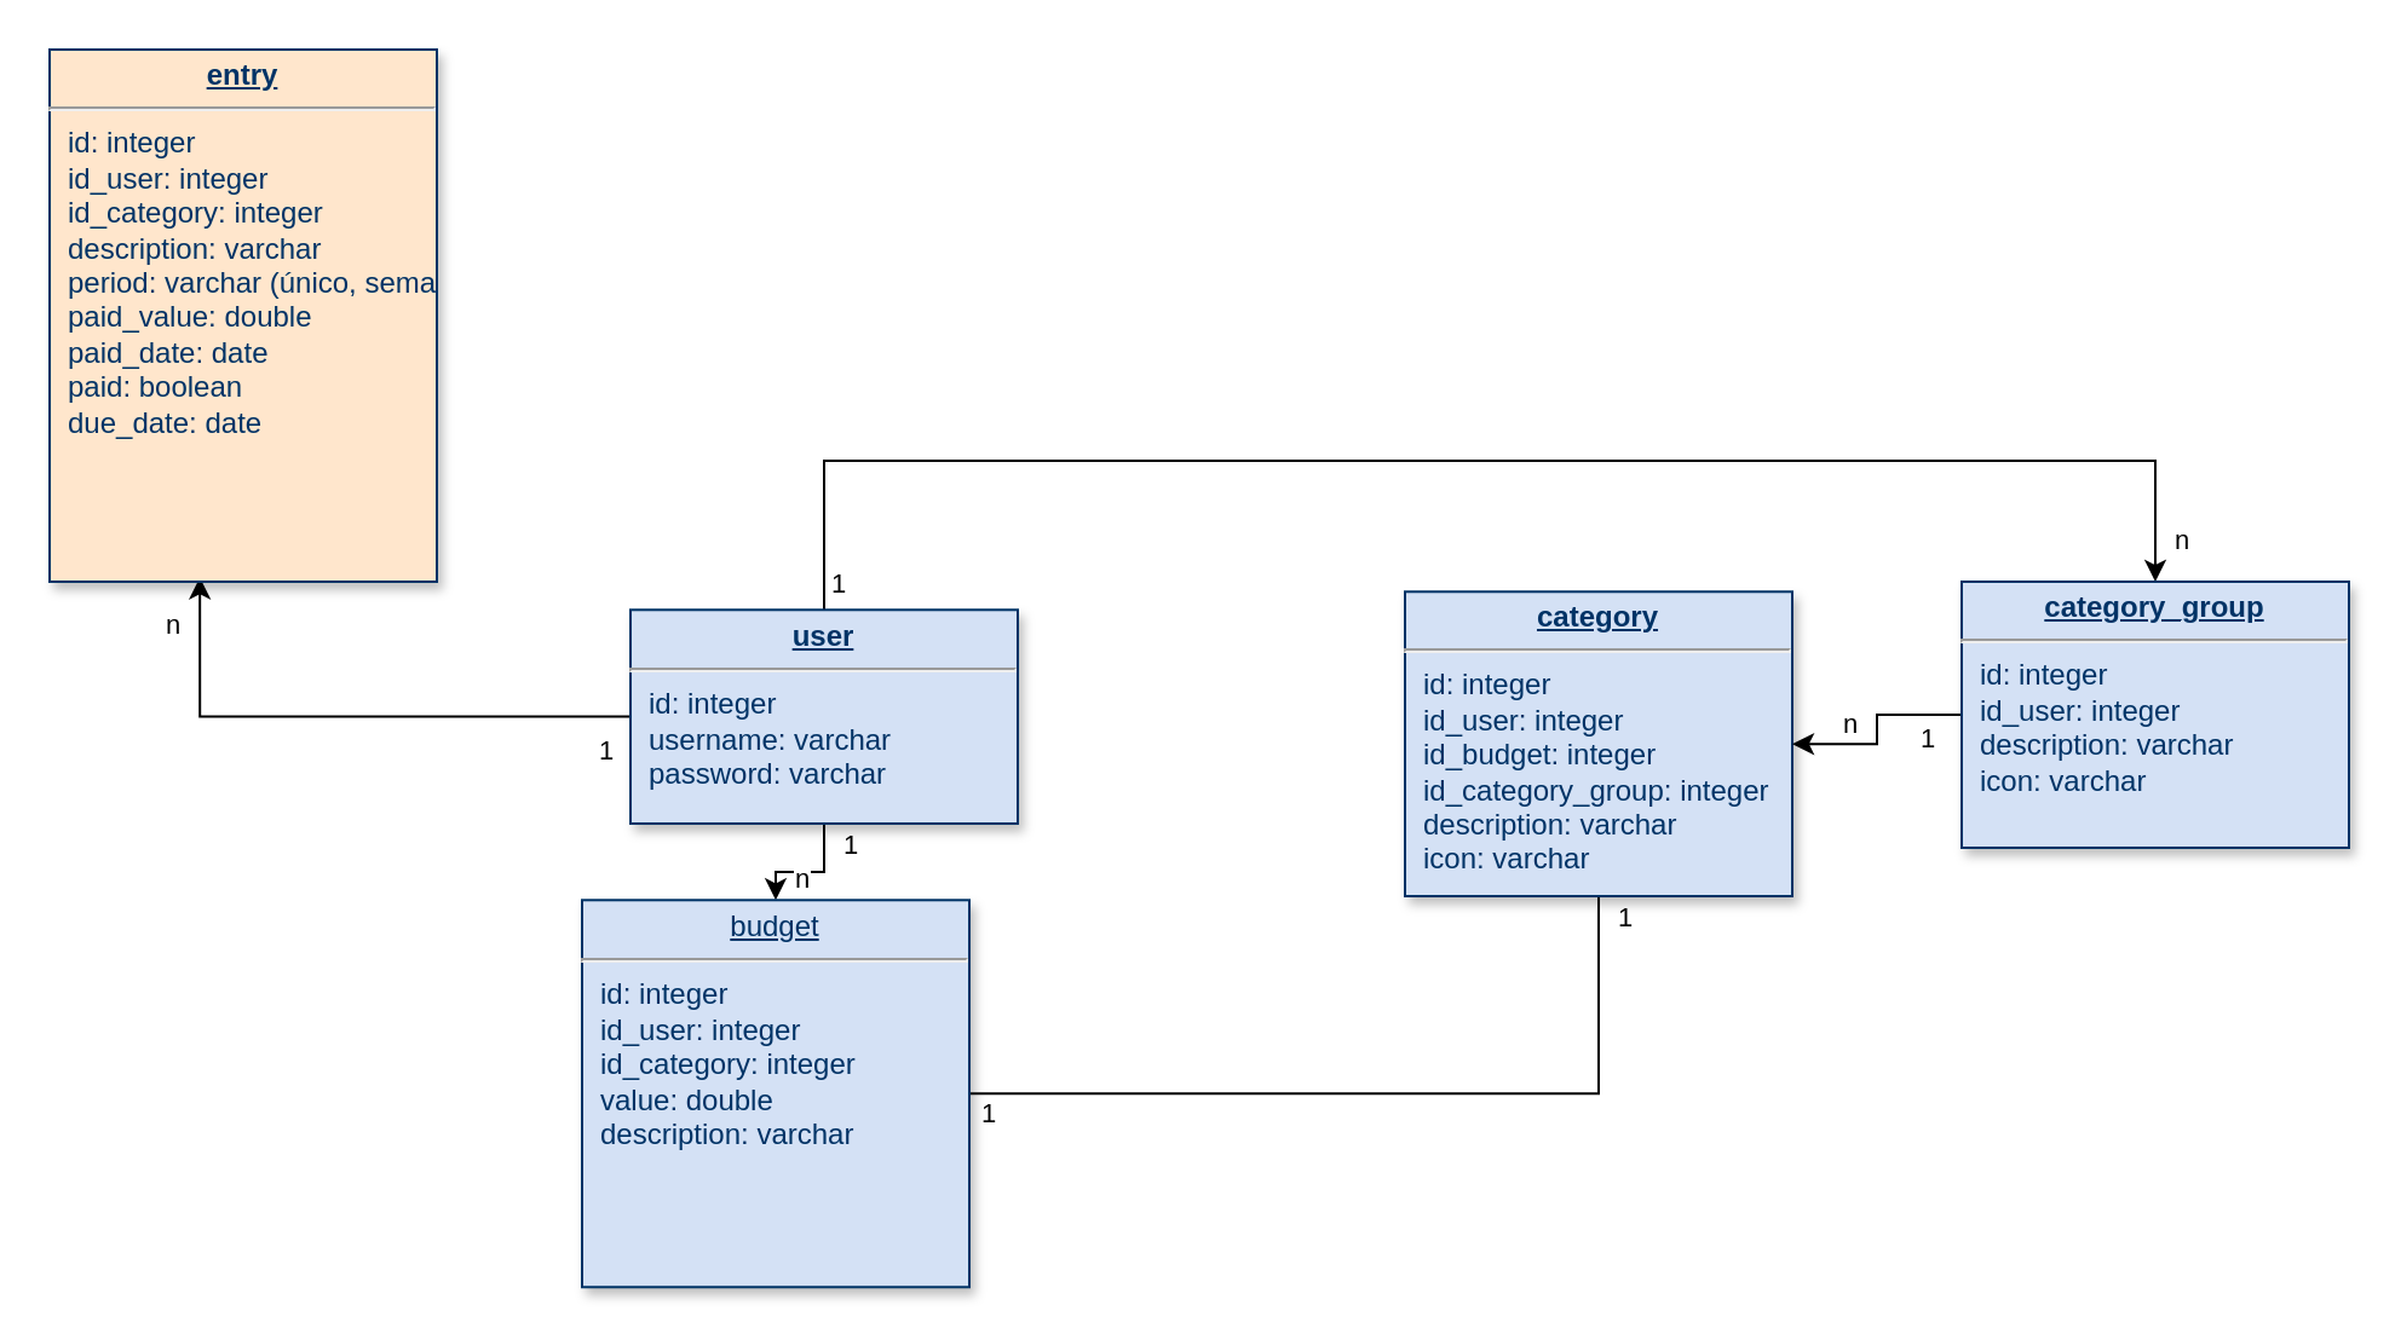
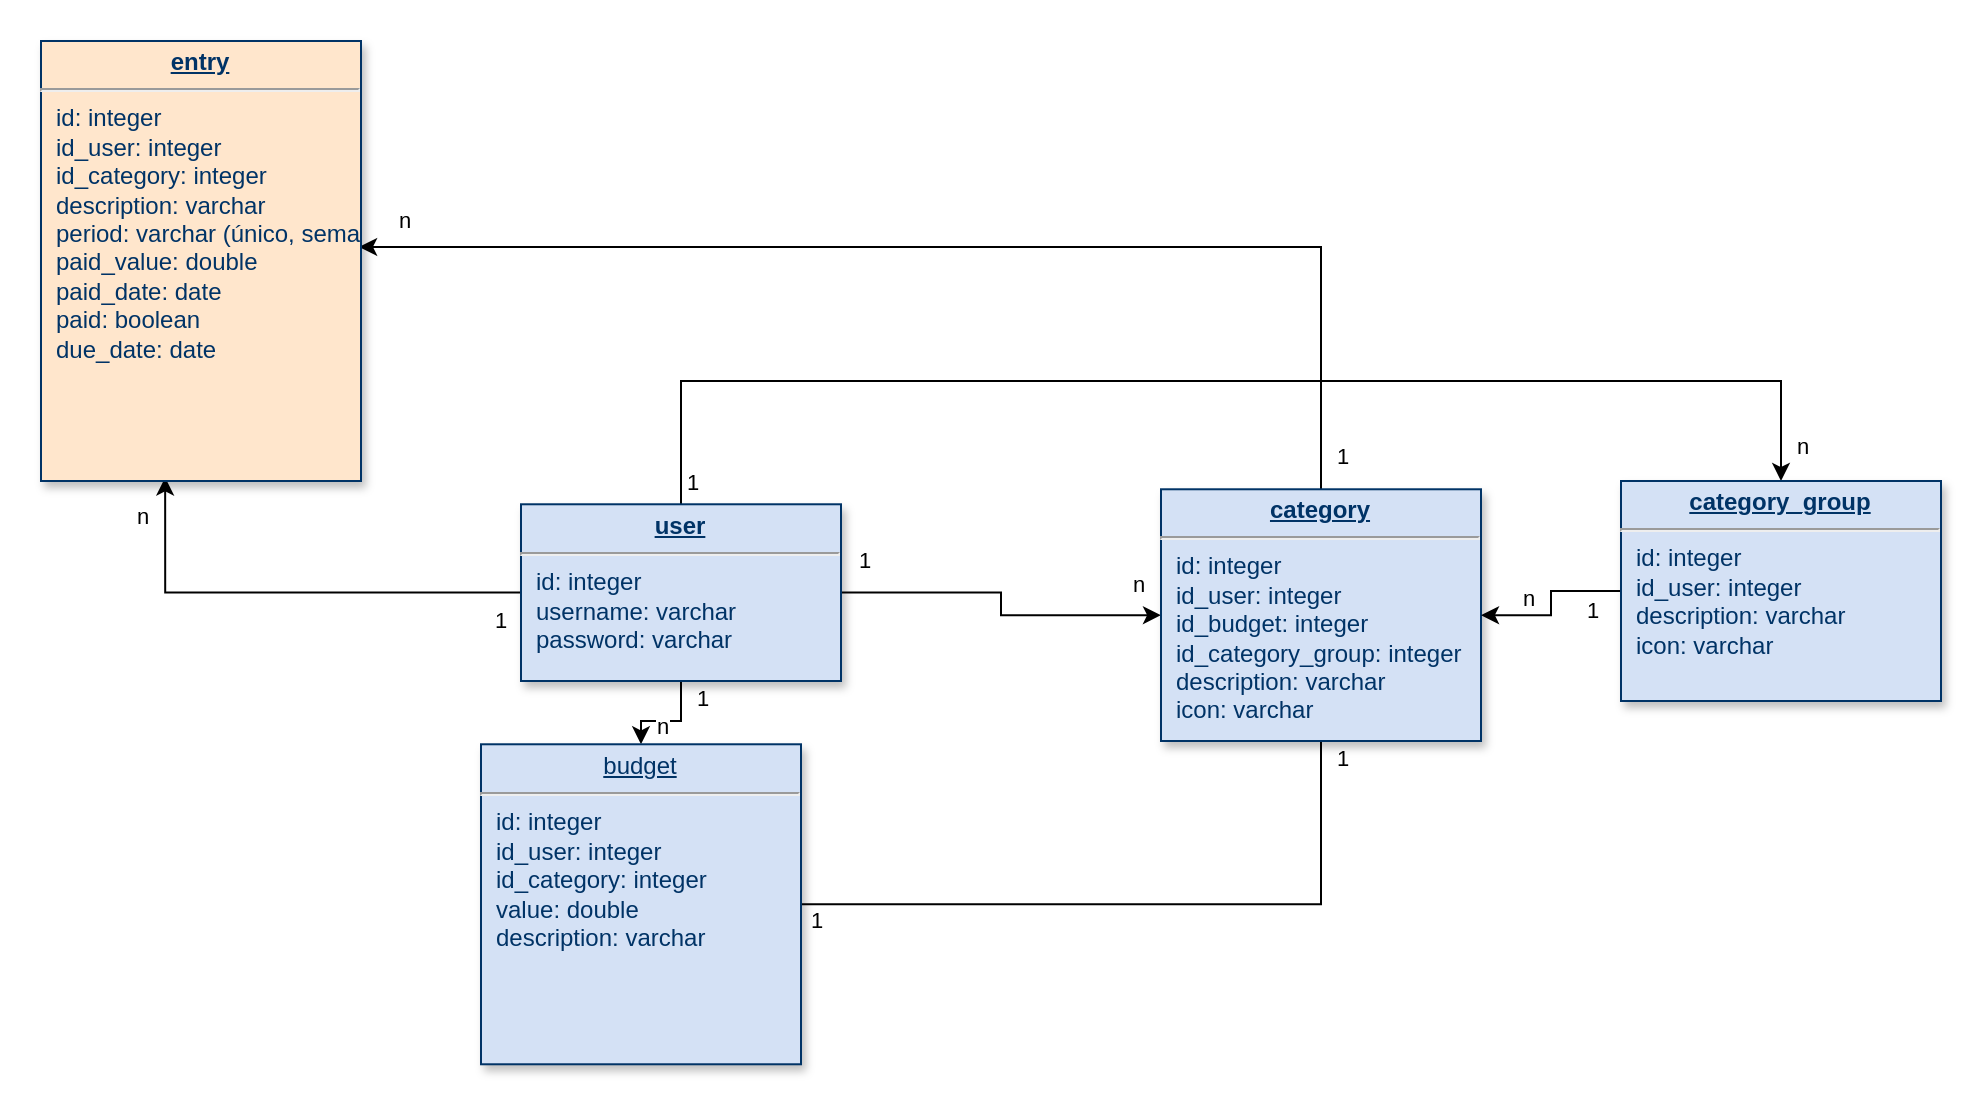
+ <mxCell id="19" style="edgeStyle=orthogonalEdgeStyle;rounded=0;orthogonalLoop=1;jettySize=auto;html=1;entryX=0.994;entryY=0.468;entryDx=0;entryDy=0;entryPerimeter=0;" edge="1" parent="1" source="22" target="23"><mxGeometry relative="1" as="geometry"><Array as="points"><mxPoint x="660" y="123" /></Array></mxGeometry></mxCell>
+ <mxCell id="20" value="1" style="edgeLabel;html=1;align=center;verticalAlign=middle;resizable=0;points=[];" vertex="1" connectable="0" parent="19"><mxGeometry x="-0.966" relative="1" as="geometry"><mxPoint x="10" y="-7" as="offset" /></mxGeometry></mxCell>
+ <mxCell id="21" value="n" style="edgeLabel;html=1;align=center;verticalAlign=middle;resizable=0;points=[];" vertex="1" connectable="0" parent="19"><mxGeometry x="0.925" relative="1" as="geometry"><mxPoint y="-13" as="offset" /></mxGeometry></mxCell>
+ <mxCell id="5" style="edgeStyle=orthogonalEdgeStyle;rounded=0;orthogonalLoop=1;jettySize=auto;html=1;entryX=0;entryY=0.5;entryDx=0;entryDy=0;" edge="1" parent="1" source="14" target="22"><mxGeometry relative="1" as="geometry" /></mxCell>
+ <mxCell id="6" value="n" style="edgeLabel;html=1;align=center;verticalAlign=middle;resizable=0;points=[];" vertex="1" connectable="0" parent="5"><mxGeometry x="0.787" y="-1" relative="1" as="geometry"><mxPoint x="7" y="-17" as="offset" /></mxGeometry></mxCell>
+ <mxCell id="7" value="1" style="edgeLabel;html=1;align=center;verticalAlign=middle;resizable=0;points=[];" vertex="1" connectable="0" parent="5"><mxGeometry x="-0.838" relative="1" as="geometry"><mxPoint x="-3" y="-16" as="offset" /></mxGeometry></mxCell>
